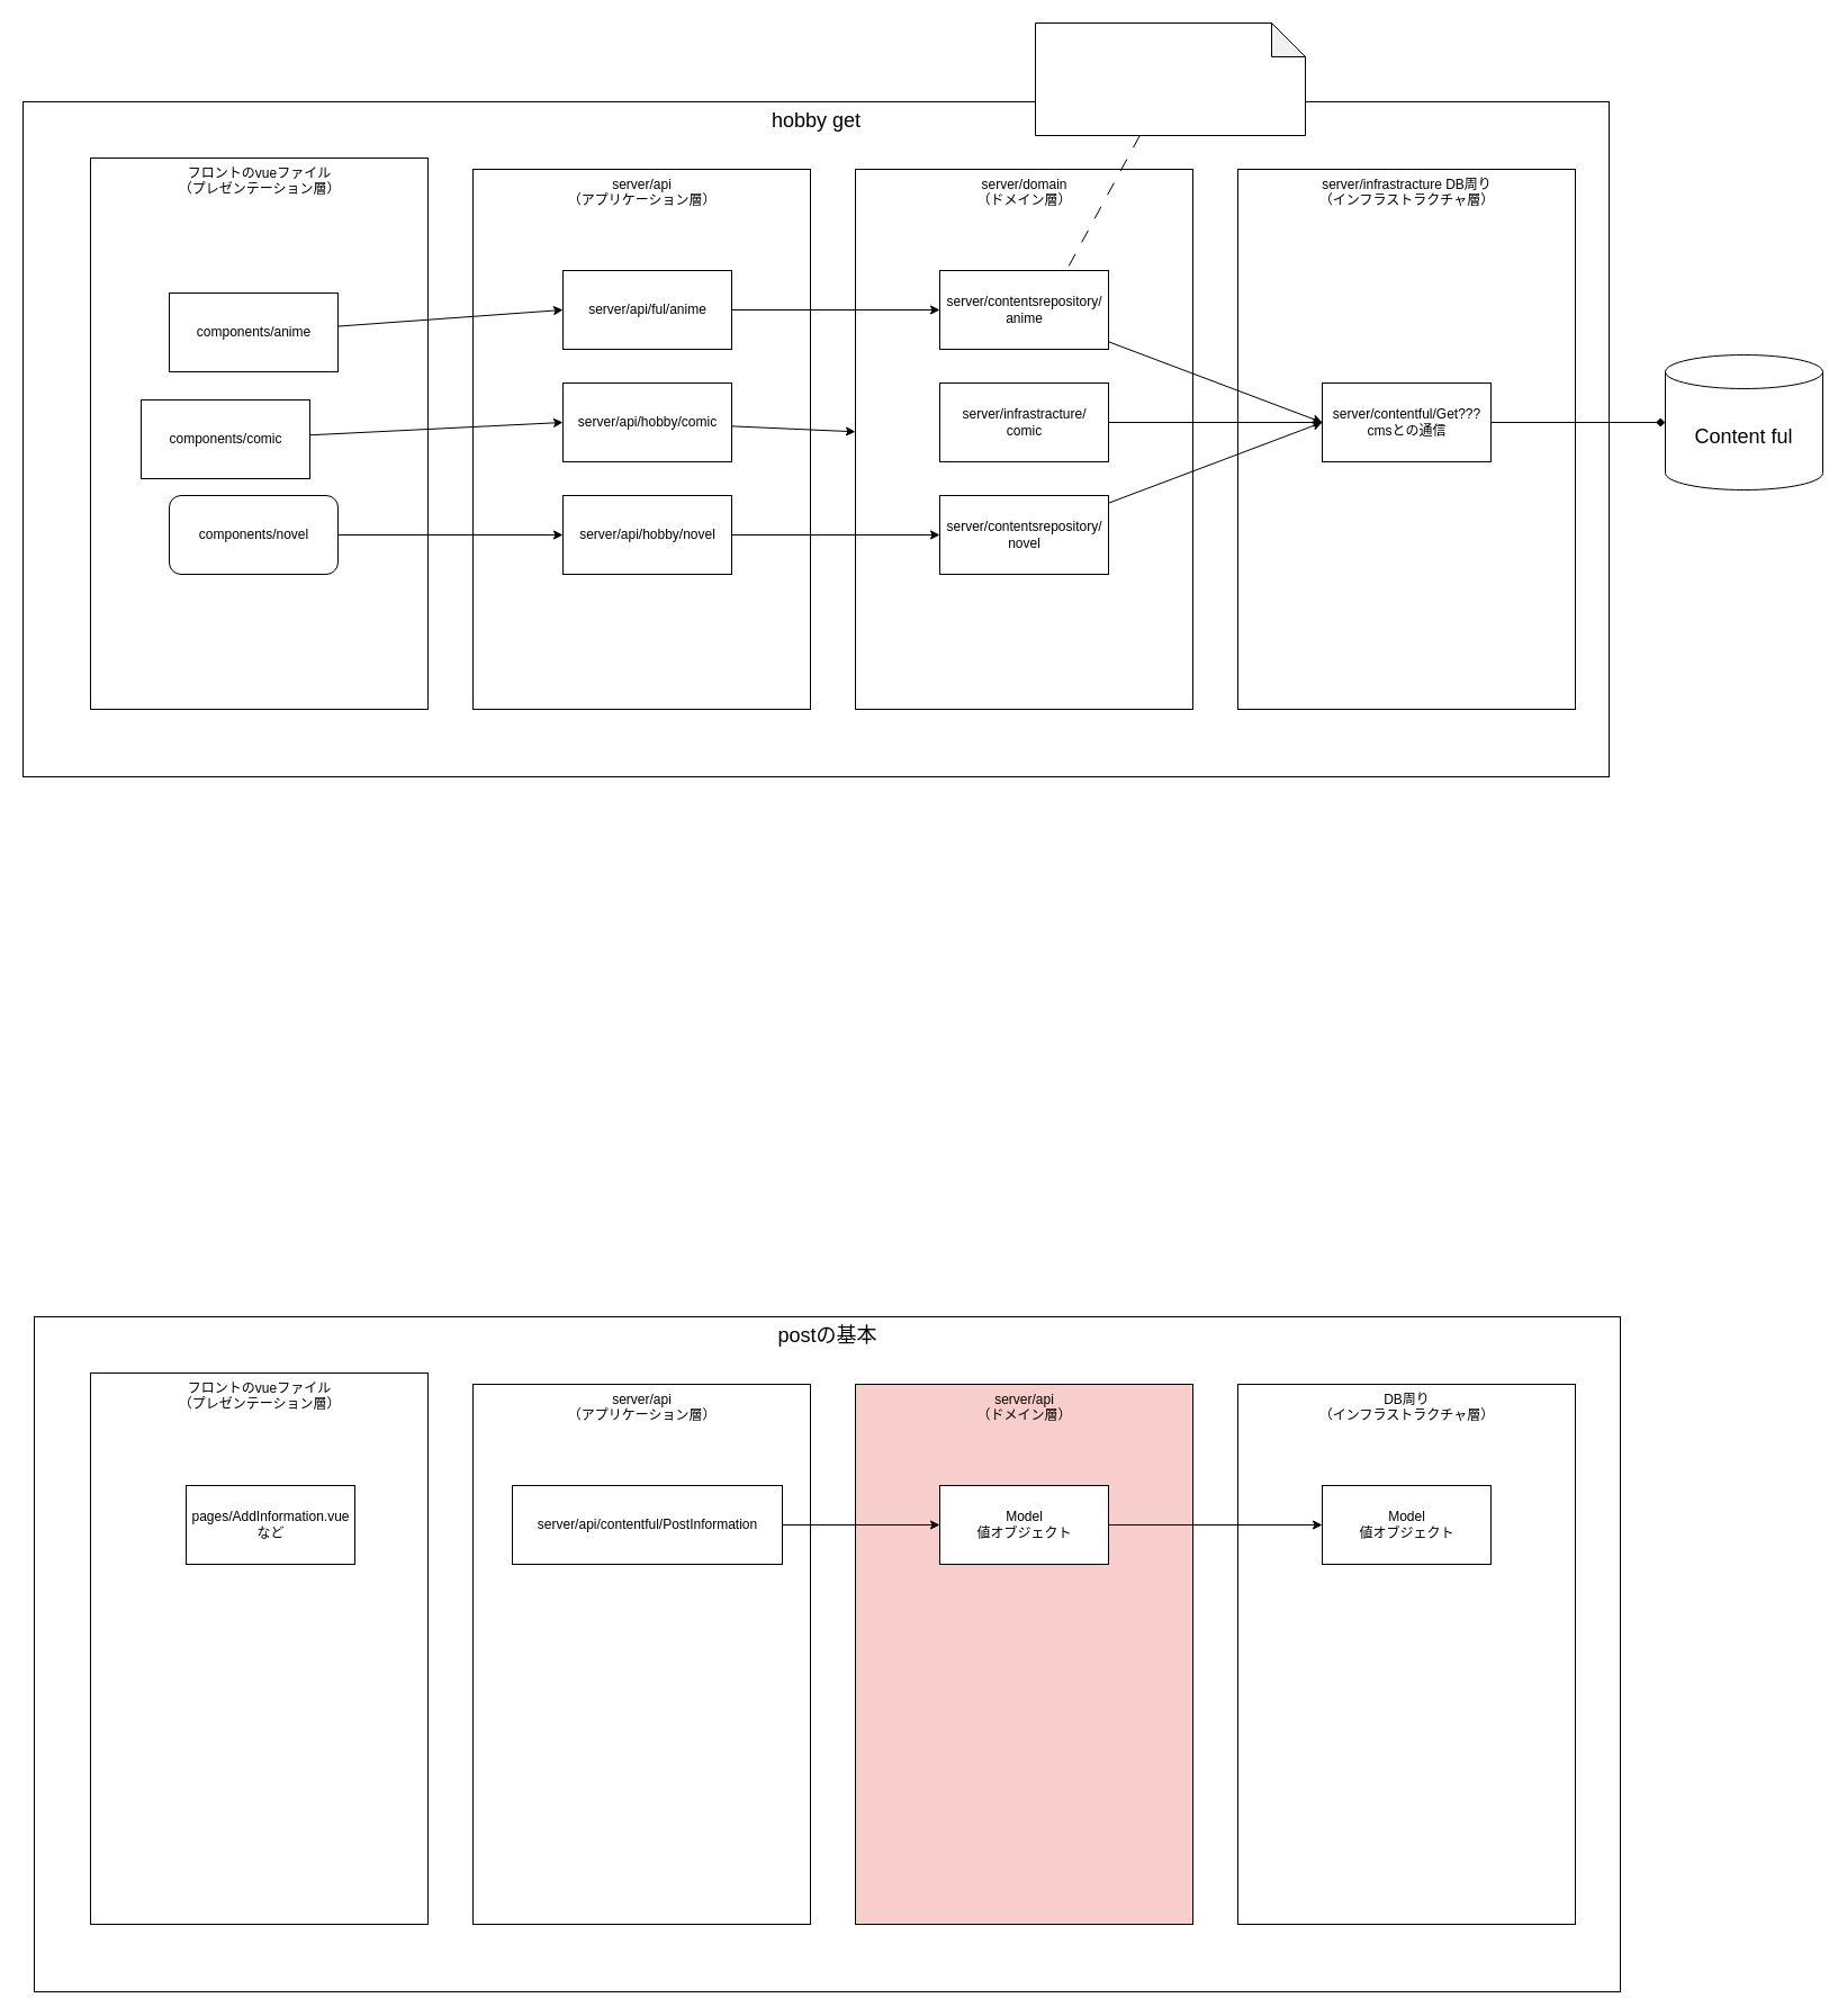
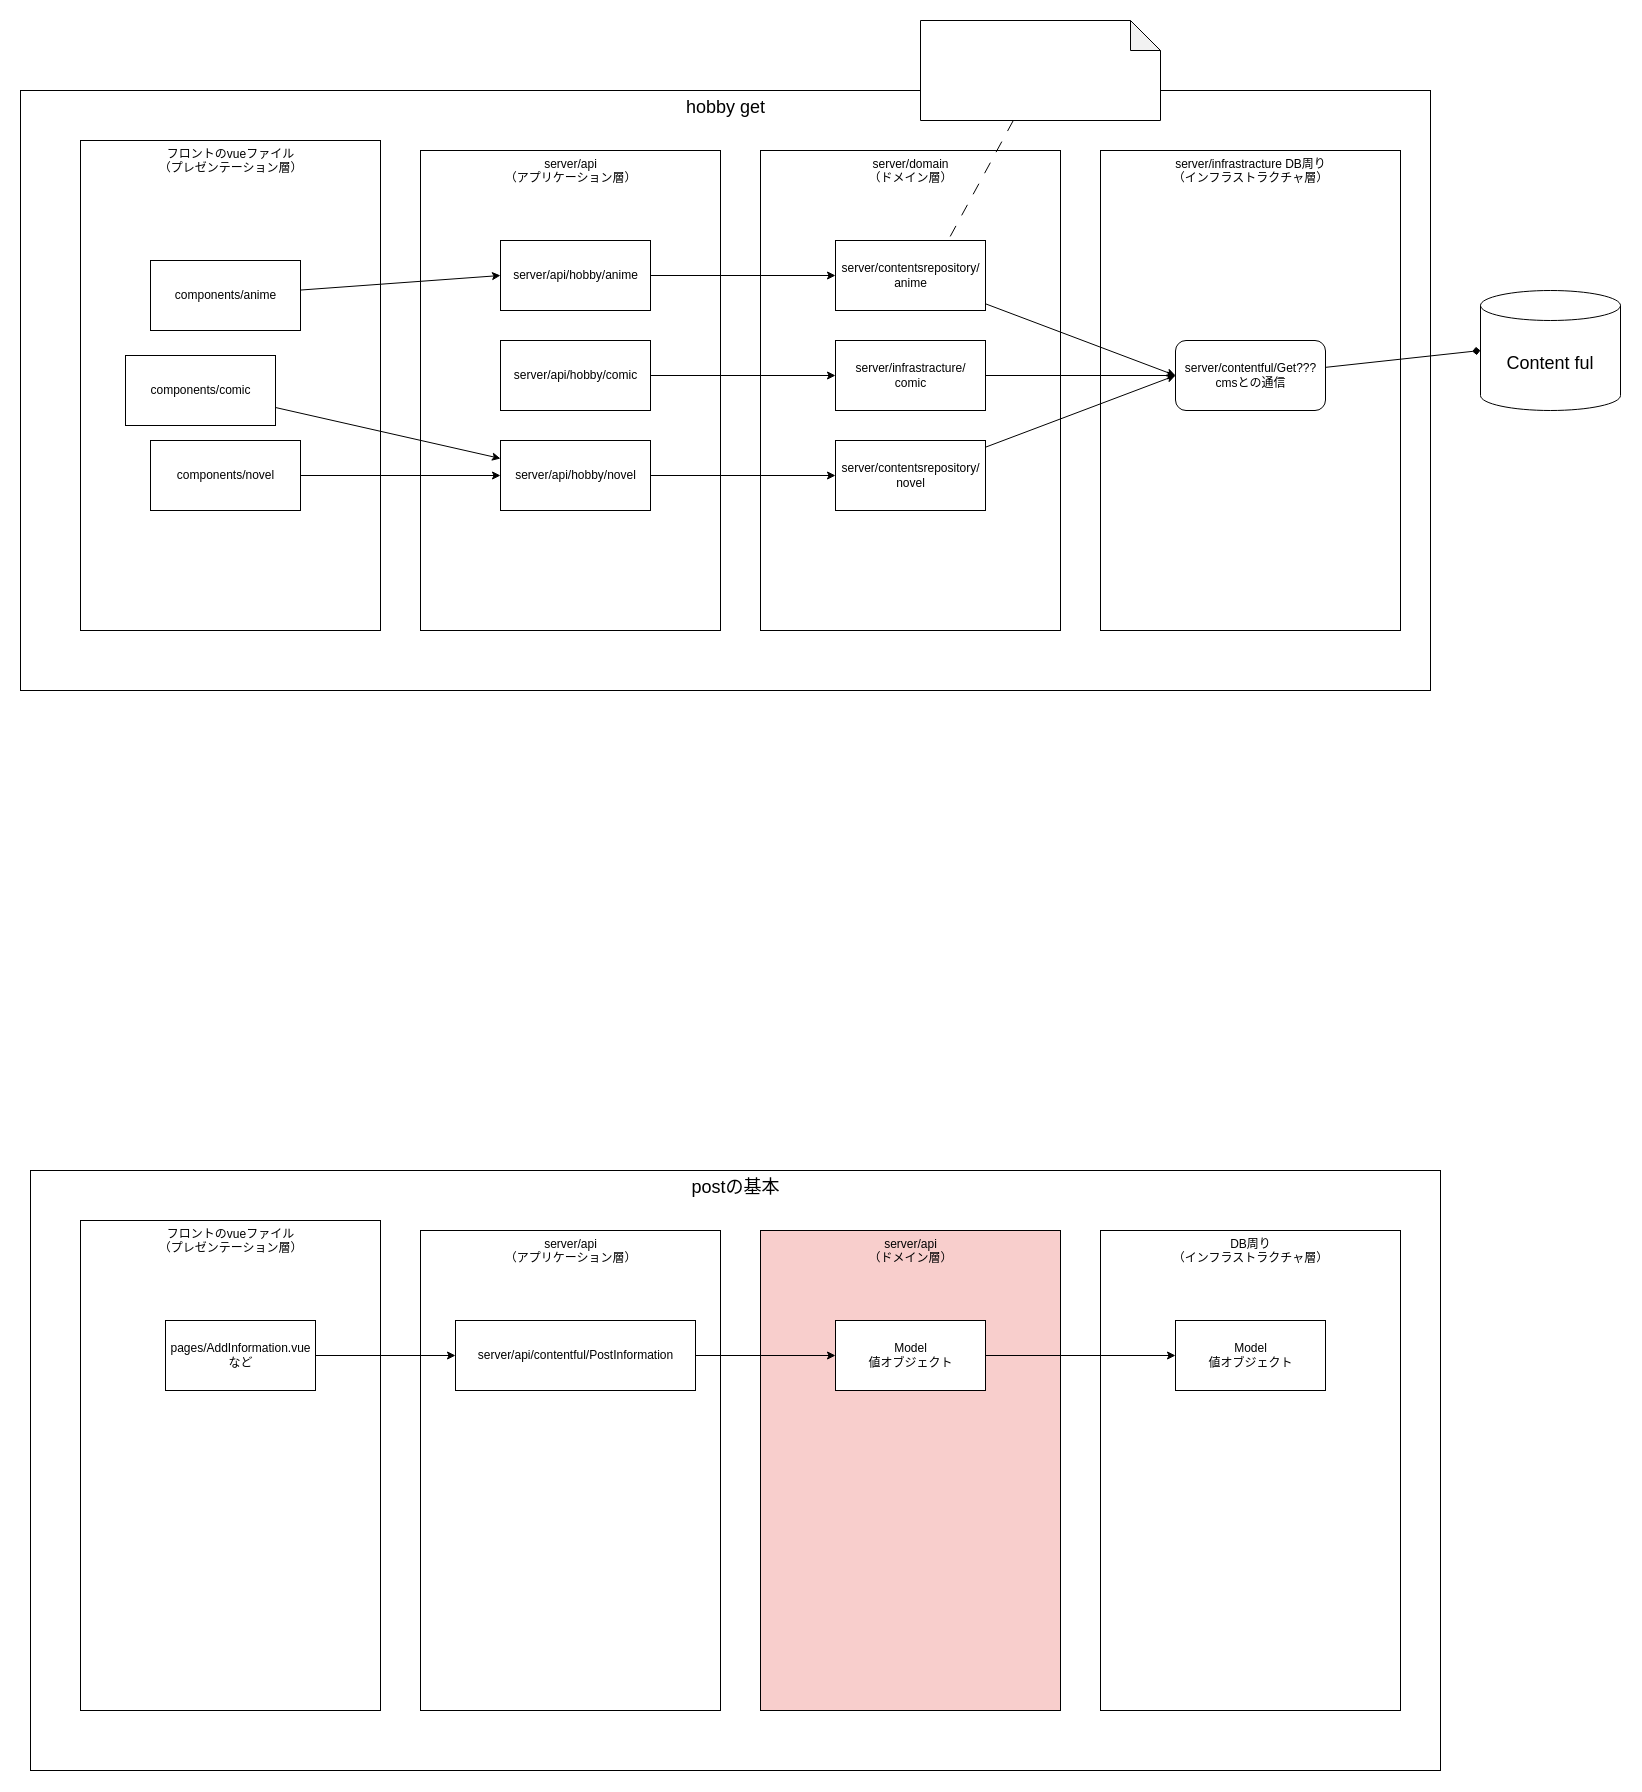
- <mxCell id="11" value="server/api/ful/anime" style="html=1;" parent="1" vertex="1"><mxGeometry x="500" y="240" width="150" height="70" as="geometry" /></mxCell>
+ <mxCell id="11" value="server/api/hobby/anime" style="html=1;" parent="1" vertex="1"><mxGeometry x="500" y="240" width="150" height="70" as="geometry" /></mxCell>
- <mxCell id="36" value="server/contentful/Get???&lt;br&gt;cmsとの通信" style="html=1;" parent="1" vertex="1"><mxGeometry x="1175" y="340" width="150" height="70" as="geometry" /></mxCell>
+ <mxCell id="36" value="server/contentful/Get???&lt;br&gt;cmsとの通信" style="html=1;rounded=1;" parent="1" vertex="1"><mxGeometry x="1175" y="340" width="150" height="70" as="geometry" /></mxCell>
- <mxCell id="37" value="Content ful" style="shape=cylinder3;whiteSpace=wrap;html=1;boundedLbl=1;backgroundOutline=1;size=15;fontSize=18;fillColor=default;" parent="1" vertex="1"><mxGeometry x="1480" y="315" width="140" height="120" as="geometry" /></mxCell>
+ <mxCell id="37" value="Content ful" style="shape=cylinder3;whiteSpace=wrap;html=1;boundedLbl=1;backgroundOutline=1;size=15;fontSize=18;fillColor=default;" parent="1" vertex="1"><mxGeometry x="1480" y="290" width="140" height="120" as="geometry" /></mxCell>
- <mxCell id="16" style="edgeStyle=none;html=1;entryX=0;entryY=0.5;entryDx=0;entryDy=0;" parent="1" source="17" target="13" edge="1"><mxGeometry relative="1" as="geometry" /></mxCell>
+ <mxCell id="16" style="edgeStyle=none;html=1;" parent="1" source="17" target="15" edge="1"><mxGeometry relative="1" as="geometry" /></mxCell>
- <mxCell id="12" style="edgeStyle=none;html=1;fontSize=12;" parent="1" source="13" target="6" edge="1"><mxGeometry relative="1" as="geometry" /></mxCell>
+ <mxCell id="12" style="edgeStyle=none;html=1;entryX=0;entryY=0.5;entryDx=0;entryDy=0;fontSize=12;" parent="1" source="13" target="39" edge="1"><mxGeometry relative="1" as="geometry" /></mxCell>
- <mxCell id="19" value="components/novel" style="html=1;rounded=1;" parent="1" vertex="1"><mxGeometry x="150" y="440" width="150" height="70" as="geometry" /></mxCell>
+ <mxCell id="19" value="components/novel" style="html=1;" parent="1" vertex="1"><mxGeometry x="150" y="440" width="150" height="70" as="geometry" /></mxCell>
+ <mxCell id="24" style="edgeStyle=none;html=1;entryX=0;entryY=0.5;entryDx=0;entryDy=0;" parent="1" source="25" target="27" edge="1"><mxGeometry relative="1" as="geometry" /></mxCell>
